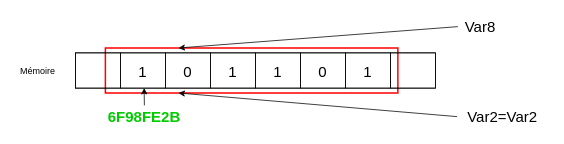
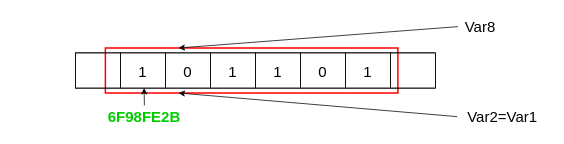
- <mxCell id="17" value="Mémoire" style="text;html=1;strokeColor=none;fillColor=none;align=center;verticalAlign=middle;whiteSpace=wrap;rounded=0;" vertex="1" parent="1"><mxGeometry x="20" y="78.5" width="60" height="30" as="geometry" /></mxCell>
- <mxCell id="15" value="&lt;div&gt;Var2=Var2&lt;/div&gt;" style="text;html=1;strokeColor=none;fillColor=none;align=center;verticalAlign=middle;whiteSpace=wrap;rounded=0;fontSize=20;" vertex="1" parent="1"><mxGeometry x="609" y="140" width="121" height="30" as="geometry" /></mxCell>
+ <mxCell id="15" value="&lt;div&gt;Var2=Var1&lt;/div&gt;" style="text;html=1;strokeColor=none;fillColor=none;align=center;verticalAlign=middle;whiteSpace=wrap;rounded=0;fontSize=20;" vertex="1" parent="1"><mxGeometry x="609" y="140" width="121" height="30" as="geometry" /></mxCell>
